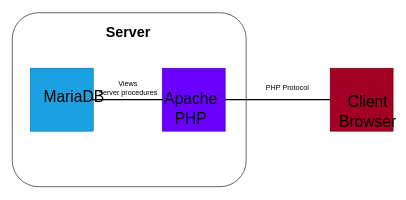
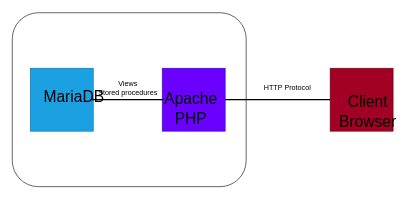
- <mxCell id="6" value="Server" style="text;strokeColor=none;fillColor=none;html=1;fontSize=24;fontStyle=1;verticalAlign=middle;align=center;" vertex="1" parent="1"><mxGeometry x="162.5" y="33" width="100" height="40" as="geometry" /></mxCell>
- <mxCell id="12" value="Views&lt;br&gt;Server procedures" style="text;html=1;strokeColor=none;fillColor=none;align=center;verticalAlign=middle;whiteSpace=wrap;rounded=0;" vertex="1" parent="1"><mxGeometry x="152.5" y="135.5" width="120" height="20" as="geometry" /></mxCell>
+ <mxCell id="12" value="Views&lt;br&gt;Stored procedures" style="text;html=1;strokeColor=none;fillColor=none;align=center;verticalAlign=middle;whiteSpace=wrap;rounded=0;" vertex="1" parent="1"><mxGeometry x="152.5" y="135.5" width="120" height="20" as="geometry" /></mxCell>
- <mxCell id="13" value="PHP Protocol" style="text;html=1;strokeColor=none;fillColor=none;align=center;verticalAlign=middle;whiteSpace=wrap;rounded=0;" vertex="1" parent="1"><mxGeometry x="430" y="135.5" width="97.5" height="20" as="geometry" /></mxCell>
+ <mxCell id="13" value="HTTP Protocol" style="text;html=1;strokeColor=none;fillColor=none;align=center;verticalAlign=middle;whiteSpace=wrap;rounded=0;" vertex="1" parent="1"><mxGeometry x="430" y="135.5" width="97.5" height="20" as="geometry" /></mxCell>
